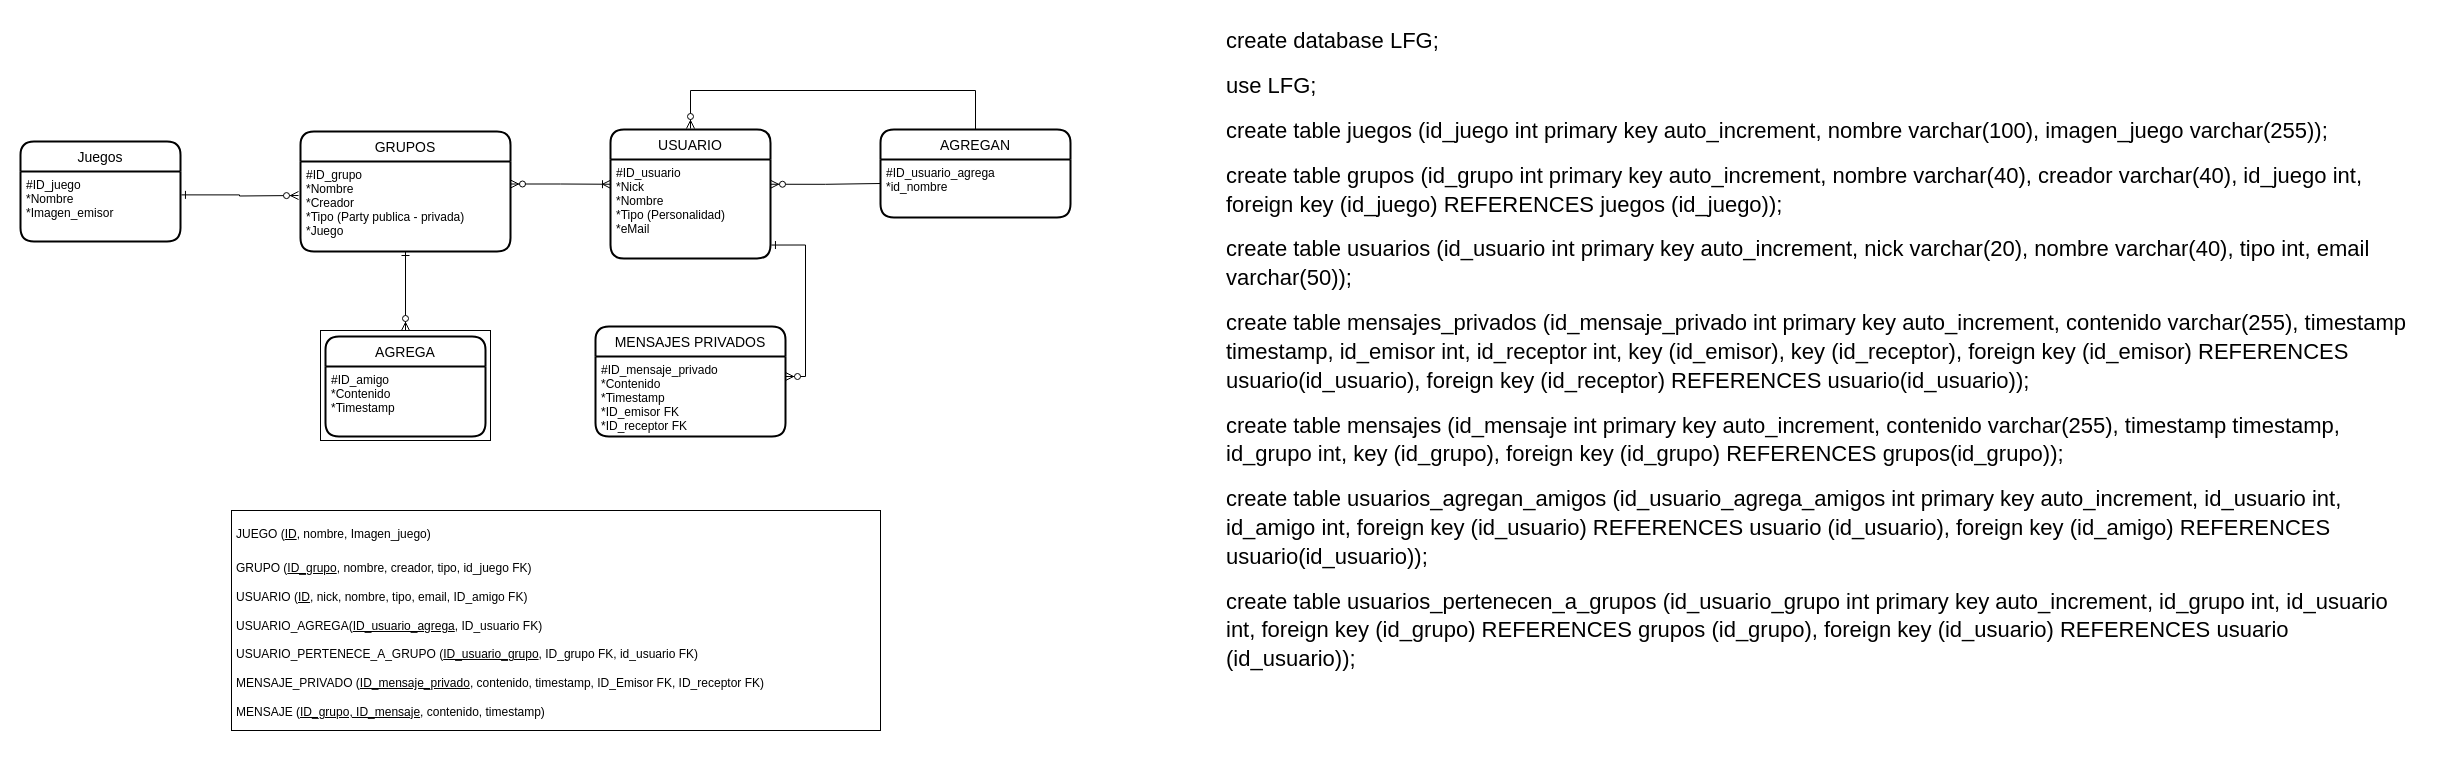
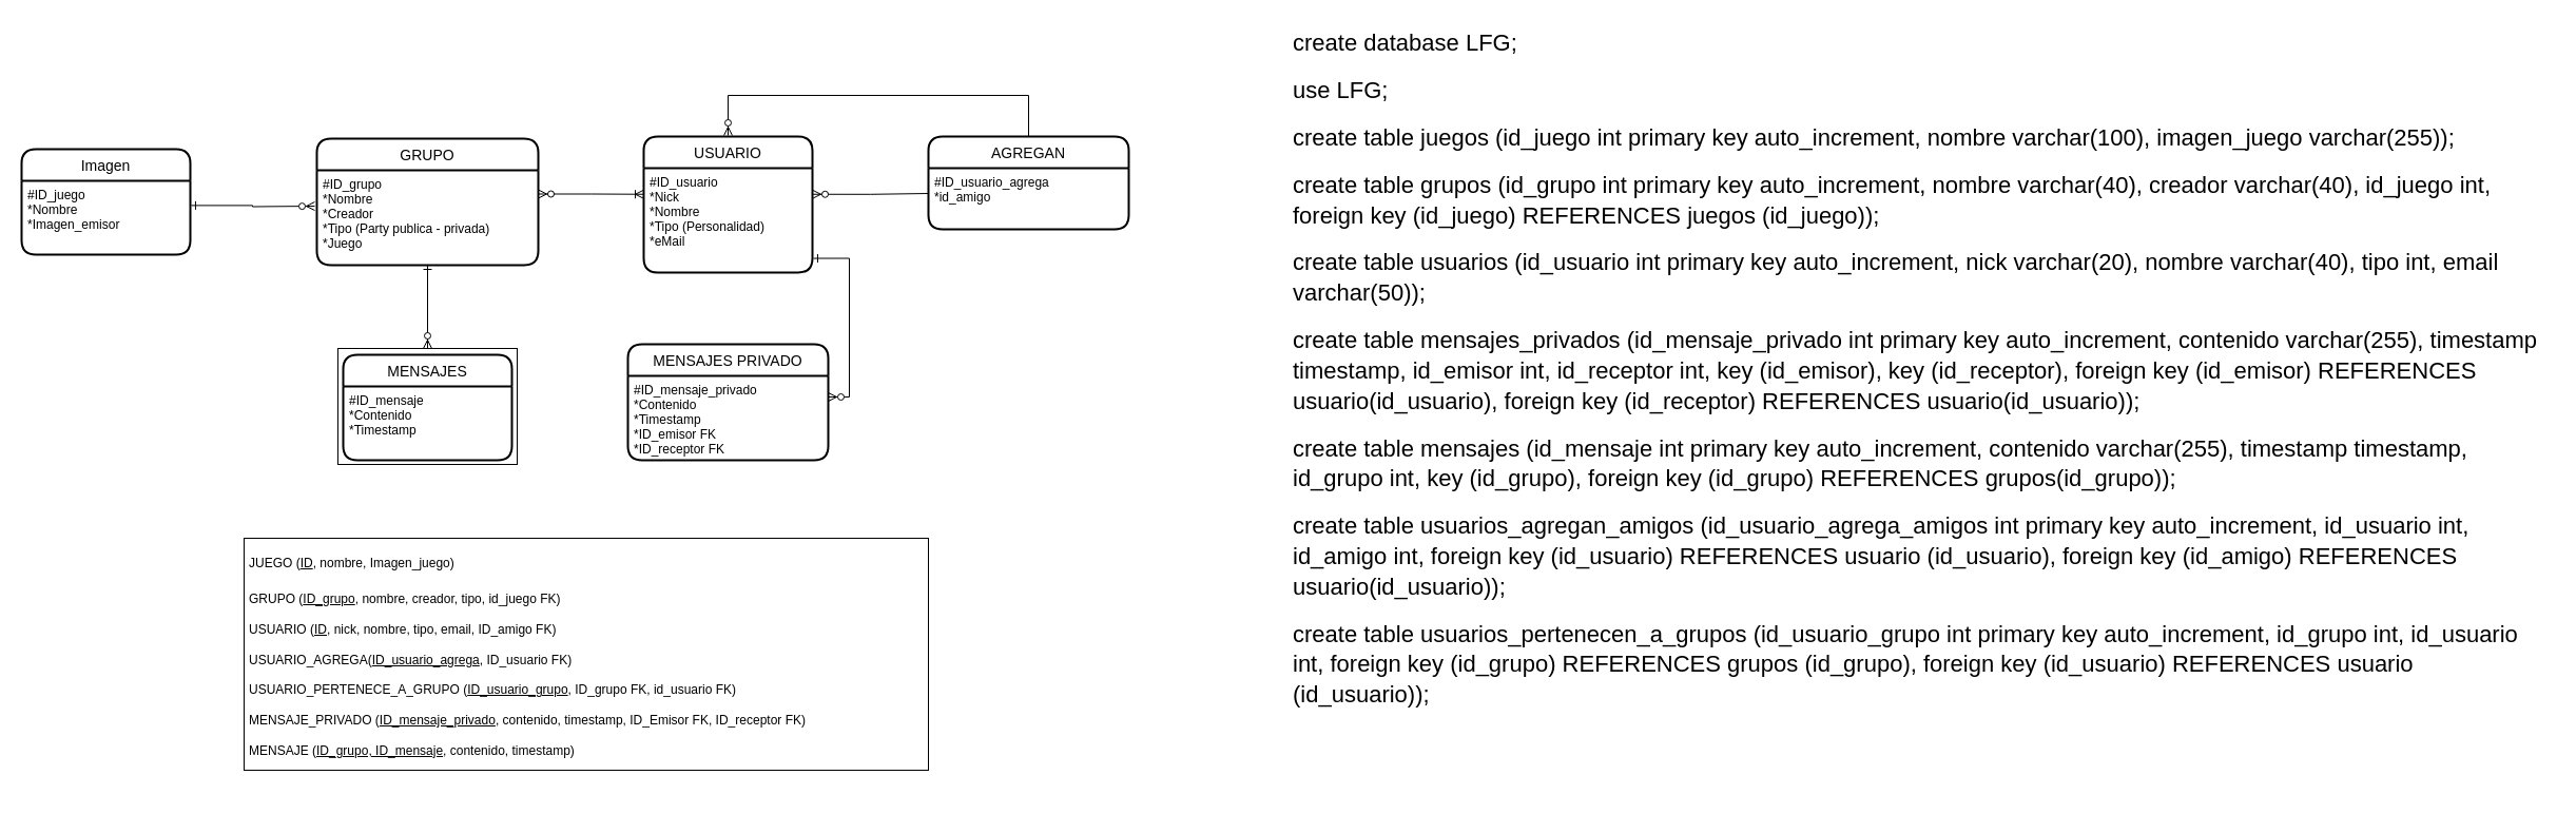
- <mxCell id="6" value="GRUPOS" style="swimlane;childLayout=stackLayout;horizontal=1;startSize=30;horizontalStack=0;rounded=1;fontSize=14;fontStyle=0;strokeWidth=2;resizeParent=0;resizeLast=1;shadow=0;dashed=0;align=center;" parent="1" vertex="1"><mxGeometry x="300" y="131" width="210" height="120" as="geometry" /></mxCell>
+ <mxCell id="6" value="GRUPO" style="swimlane;childLayout=stackLayout;horizontal=1;startSize=30;horizontalStack=0;rounded=1;fontSize=14;fontStyle=0;strokeWidth=2;resizeParent=0;resizeLast=1;shadow=0;dashed=0;align=center;" parent="1" vertex="1"><mxGeometry x="300" y="131" width="210" height="120" as="geometry" /></mxCell>
- <mxCell id="8" value="Juegos" style="swimlane;childLayout=stackLayout;horizontal=1;startSize=30;horizontalStack=0;rounded=1;fontSize=14;fontStyle=0;strokeWidth=2;resizeParent=0;resizeLast=1;shadow=0;dashed=0;align=center;" parent="1" vertex="1"><mxGeometry x="20" y="141" width="160" height="100" as="geometry" /></mxCell>
+ <mxCell id="8" value="Imagen" style="swimlane;childLayout=stackLayout;horizontal=1;startSize=30;horizontalStack=0;rounded=1;fontSize=14;fontStyle=0;strokeWidth=2;resizeParent=0;resizeLast=1;shadow=0;dashed=0;align=center;" parent="1" vertex="1"><mxGeometry x="20" y="141" width="160" height="100" as="geometry" /></mxCell>
- <mxCell id="21" value="#ID_usuario_agrega&#10;*id_nombre&#10;" style="align=left;strokeColor=none;fillColor=none;spacingLeft=4;fontSize=12;verticalAlign=top;resizable=0;rotatable=0;part=1;" parent="20" vertex="1"><mxGeometry y="30" width="190" height="58" as="geometry" /></mxCell>
+ <mxCell id="21" value="#ID_usuario_agrega&#10;*id_amigo&#10;" style="align=left;strokeColor=none;fillColor=none;spacingLeft=4;fontSize=12;verticalAlign=top;resizable=0;rotatable=0;part=1;" parent="20" vertex="1"><mxGeometry y="30" width="190" height="58" as="geometry" /></mxCell>
- <mxCell id="10" value="MENSAJES PRIVADOS" style="swimlane;childLayout=stackLayout;horizontal=1;startSize=30;horizontalStack=0;rounded=1;fontSize=14;fontStyle=0;strokeWidth=2;resizeParent=0;resizeLast=1;shadow=0;dashed=0;align=center;" parent="1" vertex="1"><mxGeometry x="595" y="326" width="190" height="110" as="geometry" /></mxCell>
+ <mxCell id="10" value="MENSAJES PRIVADO" style="swimlane;childLayout=stackLayout;horizontal=1;startSize=30;horizontalStack=0;rounded=1;fontSize=14;fontStyle=0;strokeWidth=2;resizeParent=0;resizeLast=1;shadow=0;dashed=0;align=center;" parent="1" vertex="1"><mxGeometry x="595" y="326" width="190" height="110" as="geometry" /></mxCell>
- <mxCell id="18" value="AGREGA" style="swimlane;childLayout=stackLayout;horizontal=1;startSize=30;horizontalStack=0;rounded=1;fontSize=14;fontStyle=0;strokeWidth=2;resizeParent=0;resizeLast=1;shadow=0;dashed=0;align=center;" parent="1" vertex="1"><mxGeometry x="325" y="336" width="160" height="100" as="geometry" /></mxCell>
+ <mxCell id="18" value="MENSAJES" style="swimlane;childLayout=stackLayout;horizontal=1;startSize=30;horizontalStack=0;rounded=1;fontSize=14;fontStyle=0;strokeWidth=2;resizeParent=0;resizeLast=1;shadow=0;dashed=0;align=center;" parent="1" vertex="1"><mxGeometry x="325" y="336" width="160" height="100" as="geometry" /></mxCell>
- <mxCell id="19" value="#ID_amigo&#10;*Contenido&#10;*Timestamp" style="align=left;strokeColor=none;fillColor=none;spacingLeft=4;fontSize=12;verticalAlign=top;resizable=0;rotatable=0;part=1;" parent="18" vertex="1"><mxGeometry y="30" width="160" height="70" as="geometry" /></mxCell>
+ <mxCell id="19" value="#ID_mensaje&#10;*Contenido&#10;*Timestamp" style="align=left;strokeColor=none;fillColor=none;spacingLeft=4;fontSize=12;verticalAlign=top;resizable=0;rotatable=0;part=1;" parent="18" vertex="1"><mxGeometry y="30" width="160" height="70" as="geometry" /></mxCell>
